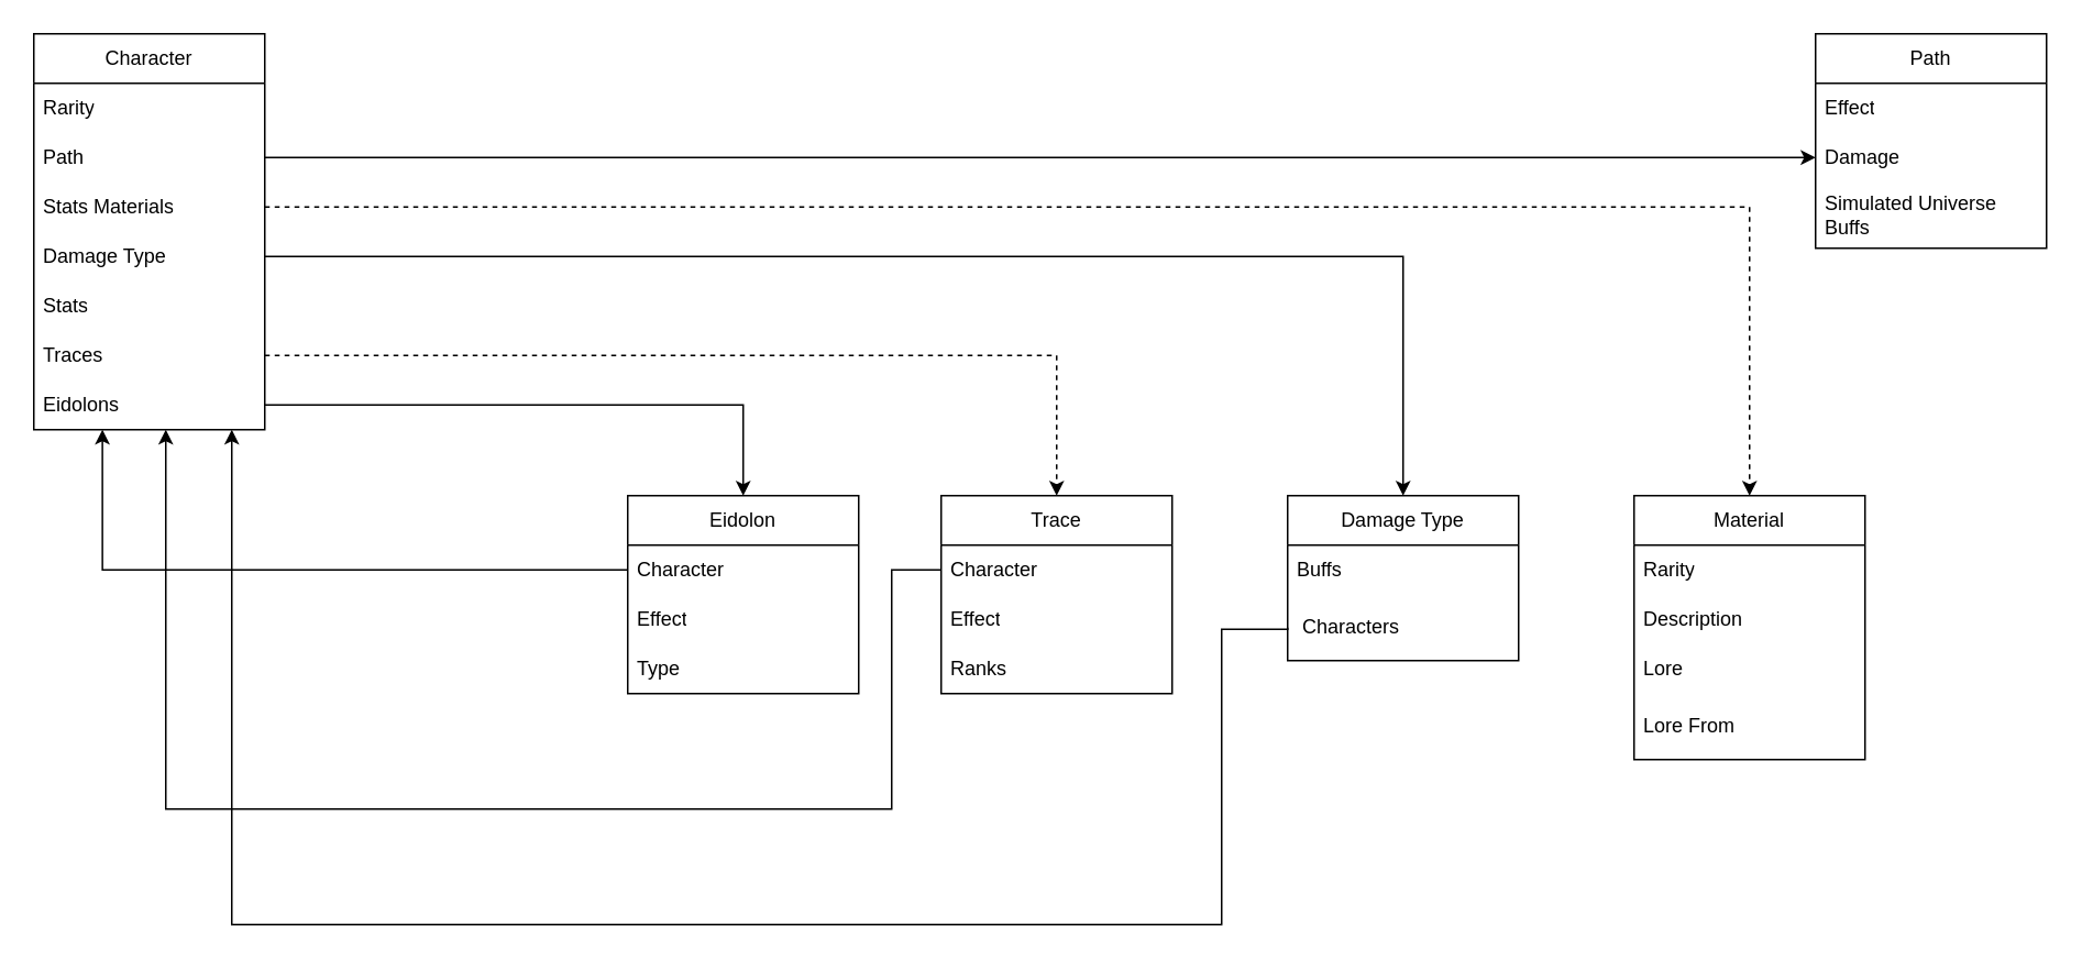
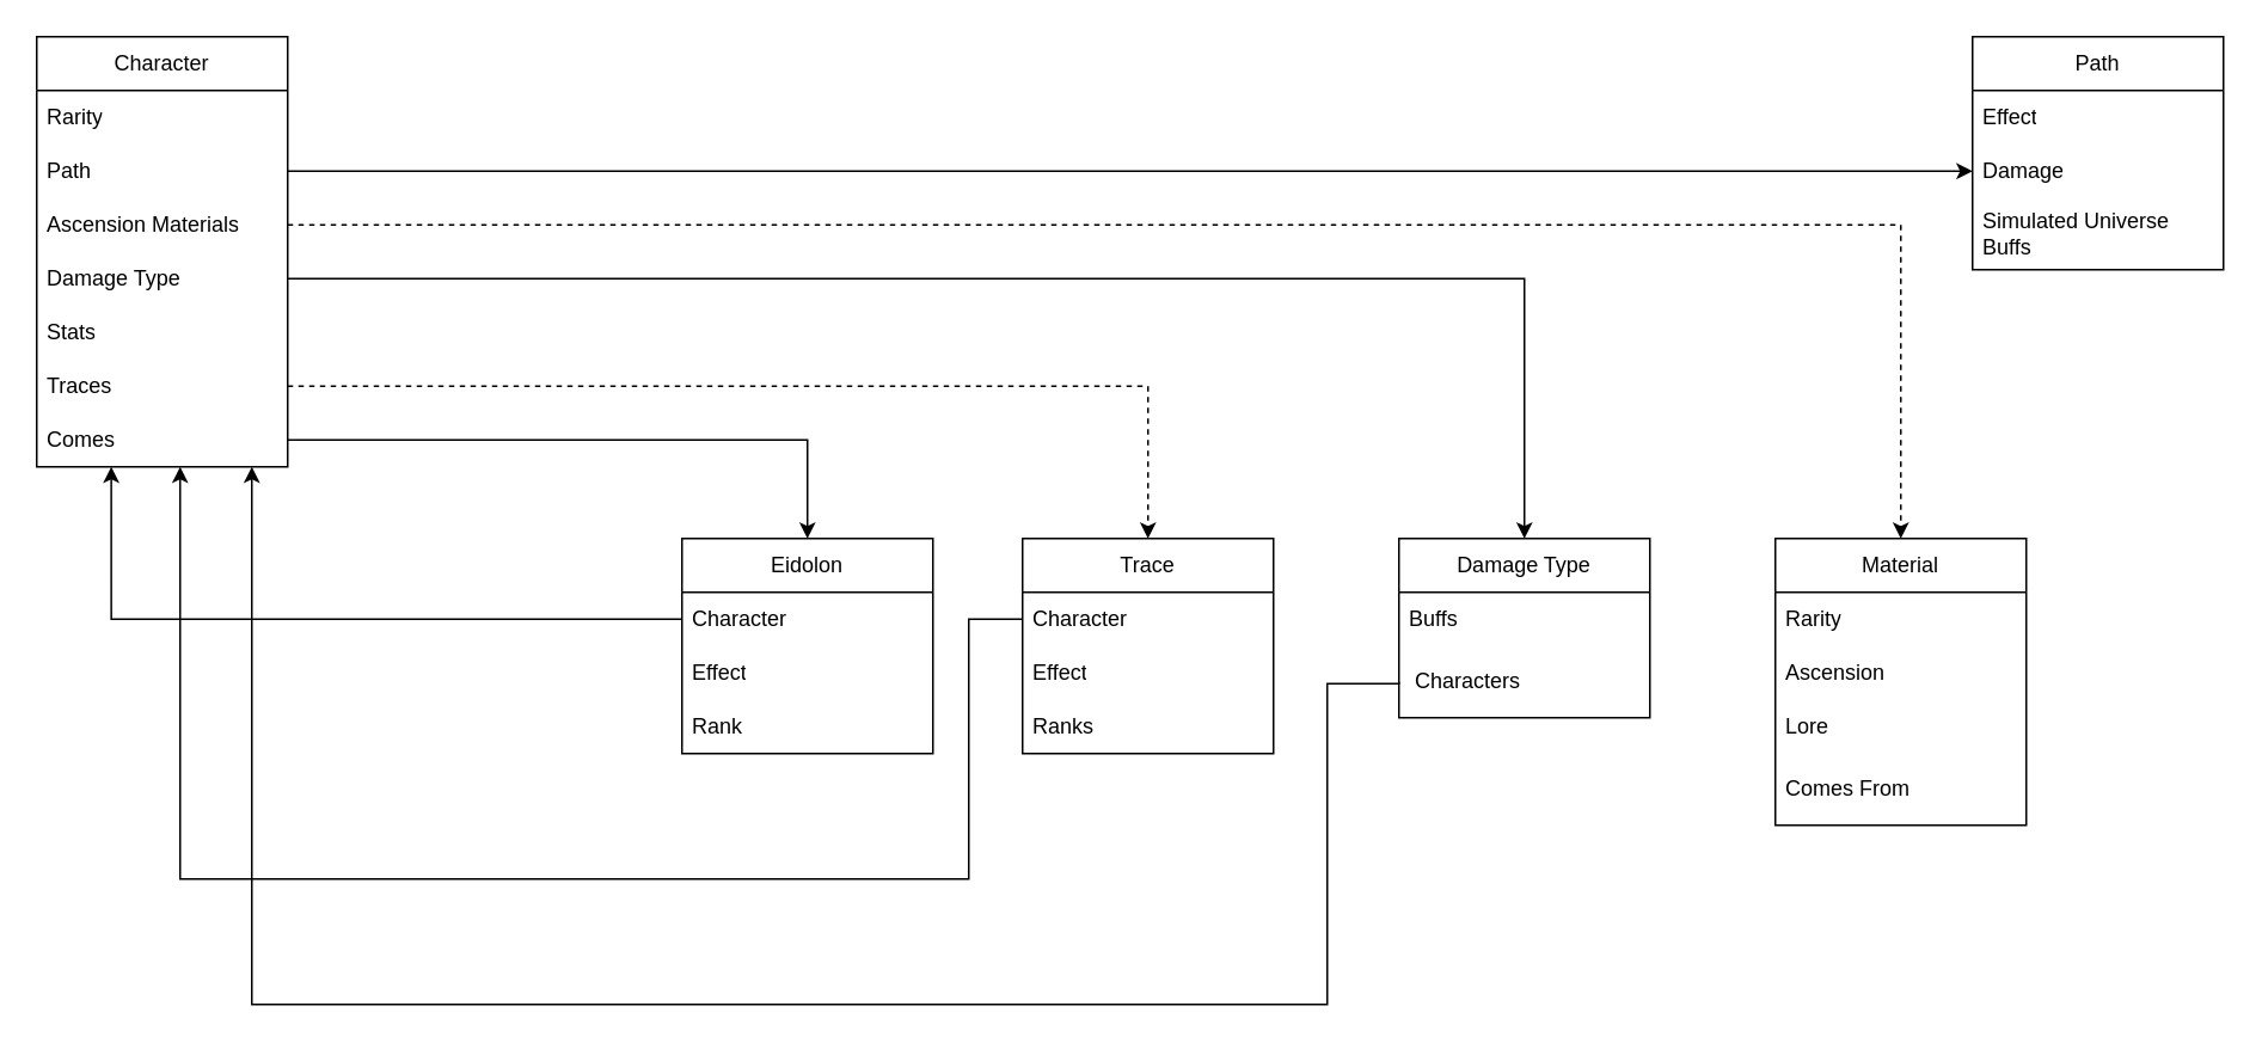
- <mxCell id="5" value="Stats Materials" style="text;strokeColor=none;fillColor=none;align=left;verticalAlign=middle;spacingLeft=4;spacingRight=4;overflow=hidden;points=[[0,0.5],[1,0.5]];portConstraint=eastwest;rotatable=0;whiteSpace=wrap;html=1;" vertex="1" parent="2"><mxGeometry y="90" width="140" height="30" as="geometry" /></mxCell>
+ <mxCell id="5" value="Ascension Materials" style="text;strokeColor=none;fillColor=none;align=left;verticalAlign=middle;spacingLeft=4;spacingRight=4;overflow=hidden;points=[[0,0.5],[1,0.5]];portConstraint=eastwest;rotatable=0;whiteSpace=wrap;html=1;" vertex="1" parent="2"><mxGeometry y="90" width="140" height="30" as="geometry" /></mxCell>
- <mxCell id="9" value="Eidolons" style="text;strokeColor=none;fillColor=none;align=left;verticalAlign=middle;spacingLeft=4;spacingRight=4;overflow=hidden;points=[[0,0.5],[1,0.5]];portConstraint=eastwest;rotatable=0;whiteSpace=wrap;html=1;" vertex="1" parent="2"><mxGeometry y="210" width="140" height="30" as="geometry" /></mxCell>
+ <mxCell id="9" value="Comes" style="text;strokeColor=none;fillColor=none;align=left;verticalAlign=middle;spacingLeft=4;spacingRight=4;overflow=hidden;points=[[0,0.5],[1,0.5]];portConstraint=eastwest;rotatable=0;whiteSpace=wrap;html=1;" vertex="1" parent="2"><mxGeometry y="210" width="140" height="30" as="geometry" /></mxCell>
- <mxCell id="16" value="Description" style="text;strokeColor=none;fillColor=none;align=left;verticalAlign=middle;spacingLeft=4;spacingRight=4;overflow=hidden;points=[[0,0.5],[1,0.5]];portConstraint=eastwest;rotatable=0;whiteSpace=wrap;html=1;" vertex="1" parent="14"><mxGeometry y="60" width="140" height="30" as="geometry" /></mxCell>
+ <mxCell id="16" value="Ascension" style="text;strokeColor=none;fillColor=none;align=left;verticalAlign=middle;spacingLeft=4;spacingRight=4;overflow=hidden;points=[[0,0.5],[1,0.5]];portConstraint=eastwest;rotatable=0;whiteSpace=wrap;html=1;" vertex="1" parent="14"><mxGeometry y="60" width="140" height="30" as="geometry" /></mxCell>
- <mxCell id="33" value="Type" style="text;strokeColor=none;fillColor=none;align=left;verticalAlign=middle;spacingLeft=4;spacingRight=4;overflow=hidden;points=[[0,0.5],[1,0.5]];portConstraint=eastwest;rotatable=0;whiteSpace=wrap;html=1;" vertex="1" parent="30"><mxGeometry y="90" width="140" height="30" as="geometry" /></mxCell>
+ <mxCell id="33" value="Rank" style="text;strokeColor=none;fillColor=none;align=left;verticalAlign=middle;spacingLeft=4;spacingRight=4;overflow=hidden;points=[[0,0.5],[1,0.5]];portConstraint=eastwest;rotatable=0;whiteSpace=wrap;html=1;" vertex="1" parent="30"><mxGeometry y="90" width="140" height="30" as="geometry" /></mxCell>
- <mxCell id="18" value="Lore From" style="text;strokeColor=none;fillColor=none;align=left;verticalAlign=middle;spacingLeft=4;spacingRight=4;overflow=hidden;points=[[0,0.5],[1,0.5]];portConstraint=eastwest;rotatable=0;whiteSpace=wrap;html=1;" vertex="1" parent="14"><mxGeometry y="120" width="140" height="40" as="geometry" /></mxCell>
+ <mxCell id="18" value="Comes From" style="text;strokeColor=none;fillColor=none;align=left;verticalAlign=middle;spacingLeft=4;spacingRight=4;overflow=hidden;points=[[0,0.5],[1,0.5]];portConstraint=eastwest;rotatable=0;whiteSpace=wrap;html=1;" vertex="1" parent="14"><mxGeometry y="120" width="140" height="40" as="geometry" /></mxCell>
